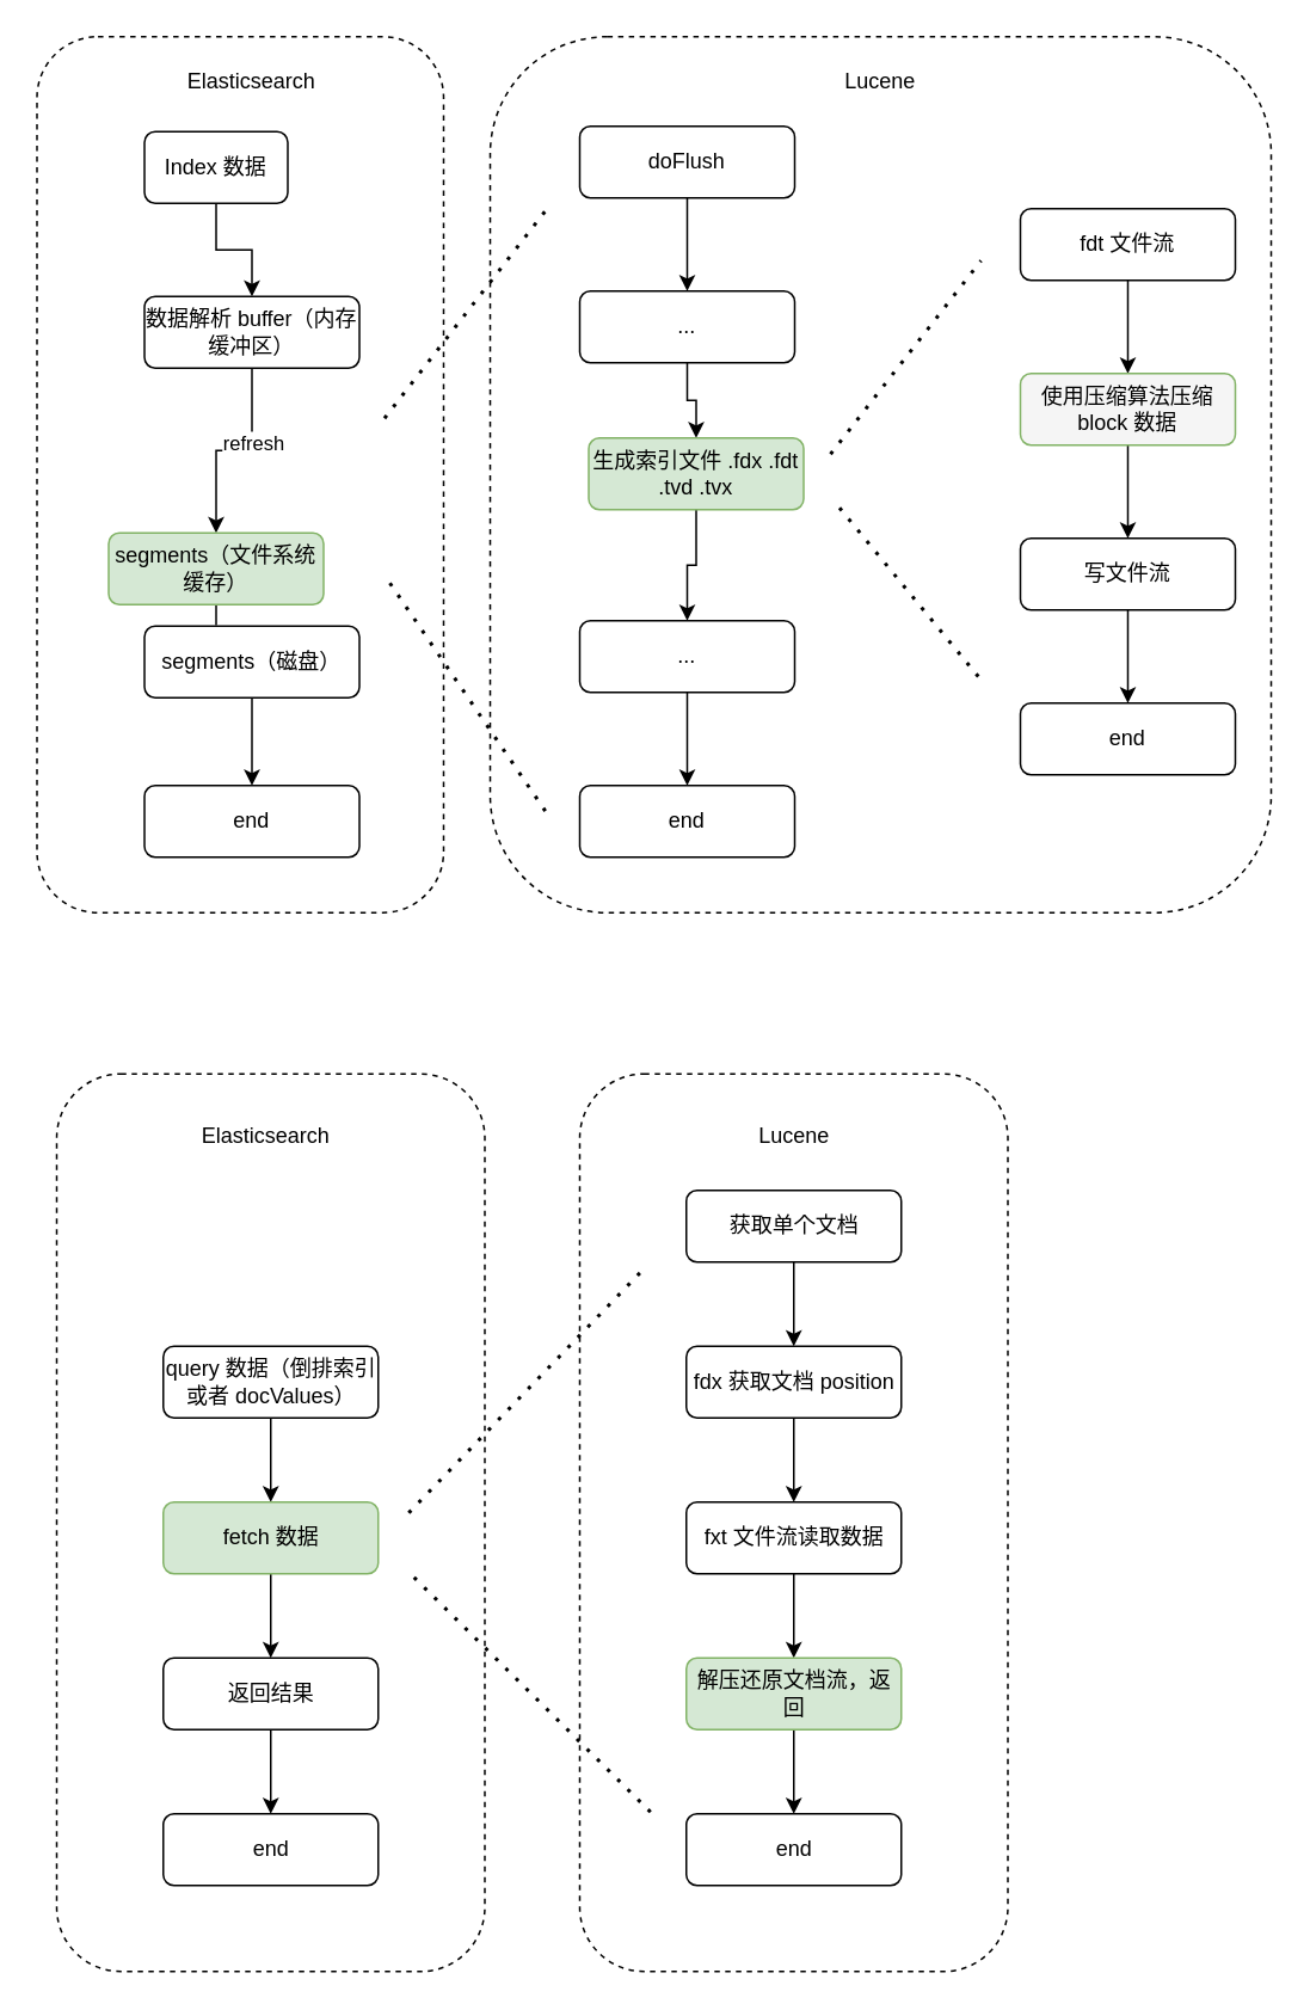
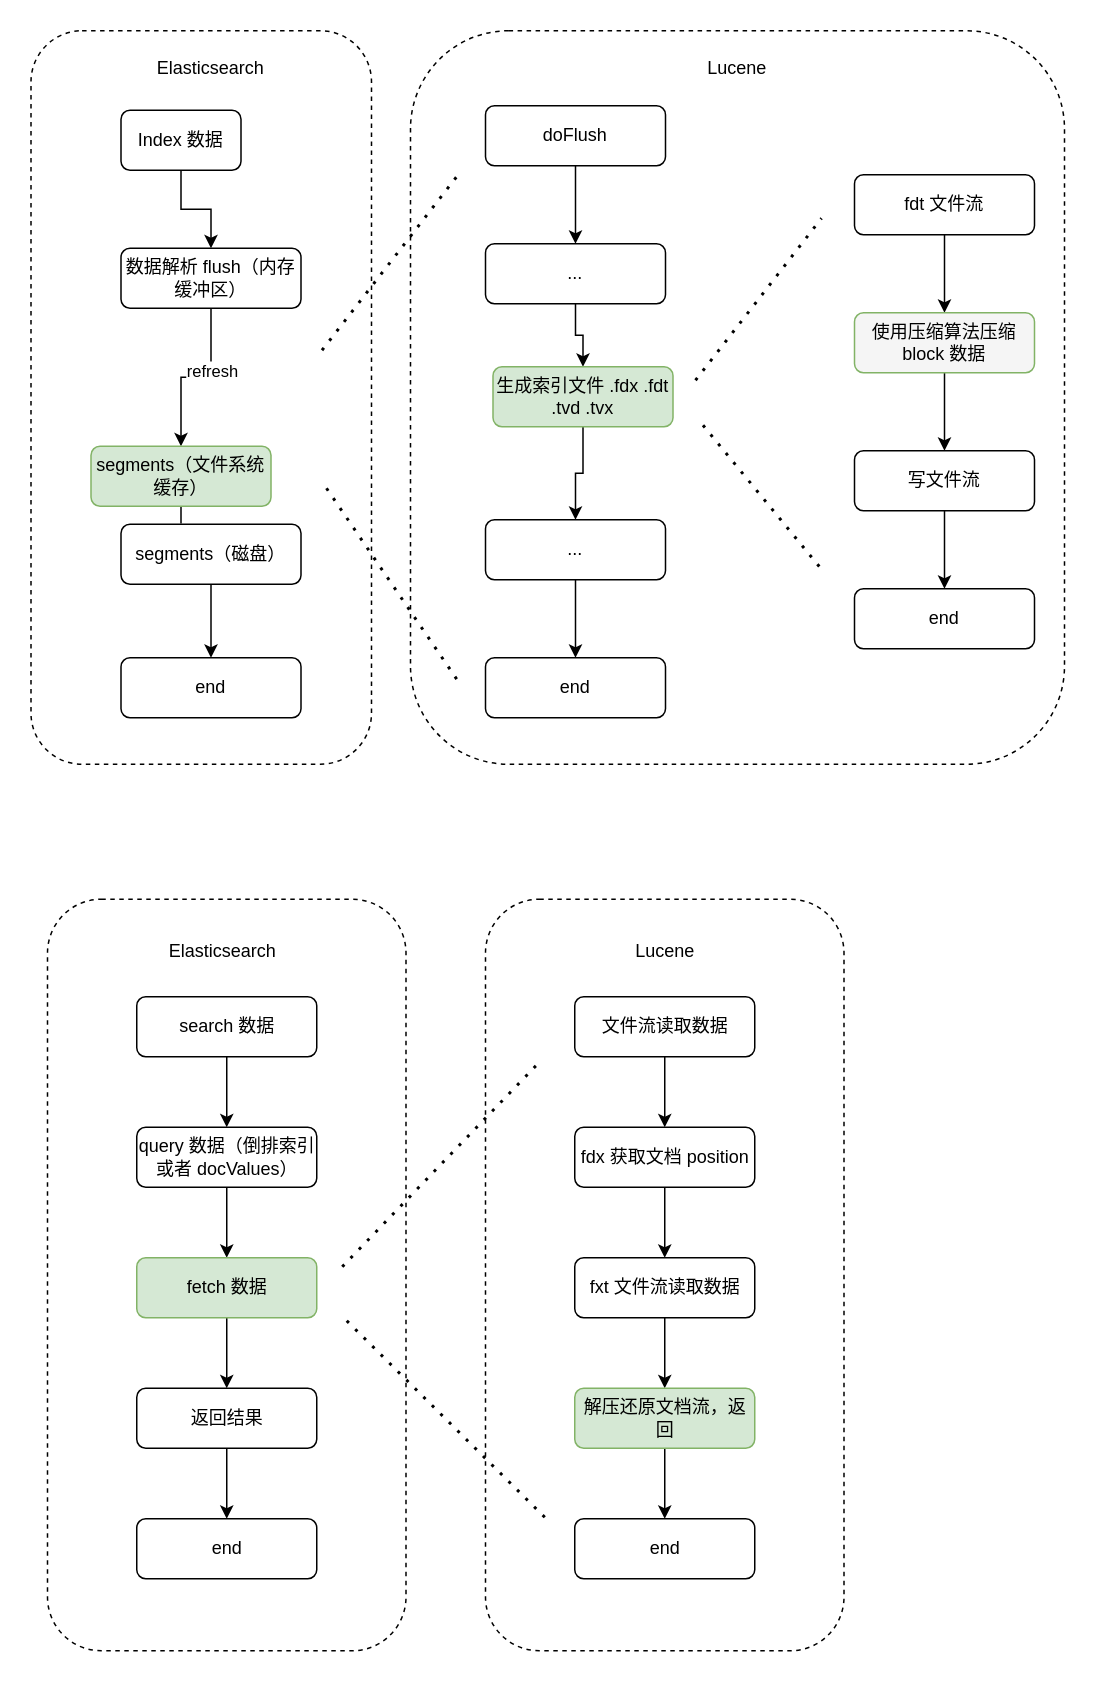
- <mxCell id="10" value="数据解析 buffer（内存缓冲区）" style="rounded=1;whiteSpace=wrap;html=1;fontSize=12;glass=0;strokeWidth=1;shadow=0;" vertex="1" parent="1"><mxGeometry x="80" y="165" width="120" height="40" as="geometry" /></mxCell>
+ <mxCell id="10" value="数据解析 flush（内存缓冲区）" style="rounded=1;whiteSpace=wrap;html=1;fontSize=12;glass=0;strokeWidth=1;shadow=0;" vertex="1" parent="1"><mxGeometry x="80" y="165" width="120" height="40" as="geometry" /></mxCell>
+ <mxCell id="37" value="search 数据" style="rounded=1;whiteSpace=wrap;html=1;fontSize=12;glass=0;strokeWidth=1;shadow=0;" vertex="1" parent="1"><mxGeometry x="90.5" y="664" width="120" height="40" as="geometry" /></mxCell>
- <mxCell id="46" value="获取单个文档" style="rounded=1;whiteSpace=wrap;html=1;fontSize=12;glass=0;strokeWidth=1;shadow=0;" vertex="1" parent="1"><mxGeometry x="382.5" y="664" width="120" height="40" as="geometry" /></mxCell>
+ <mxCell id="46" value="文件流读取数据" style="rounded=1;whiteSpace=wrap;html=1;fontSize=12;glass=0;strokeWidth=1;shadow=0;" vertex="1" parent="1"><mxGeometry x="382.5" y="664" width="120" height="40" as="geometry" /></mxCell>
+ <mxCell id="36" value="" style="edgeStyle=orthogonalEdgeStyle;rounded=0;orthogonalLoop=1;jettySize=auto;html=1;" edge="1" parent="1" source="37" target="39"><mxGeometry relative="1" as="geometry" /></mxCell>
